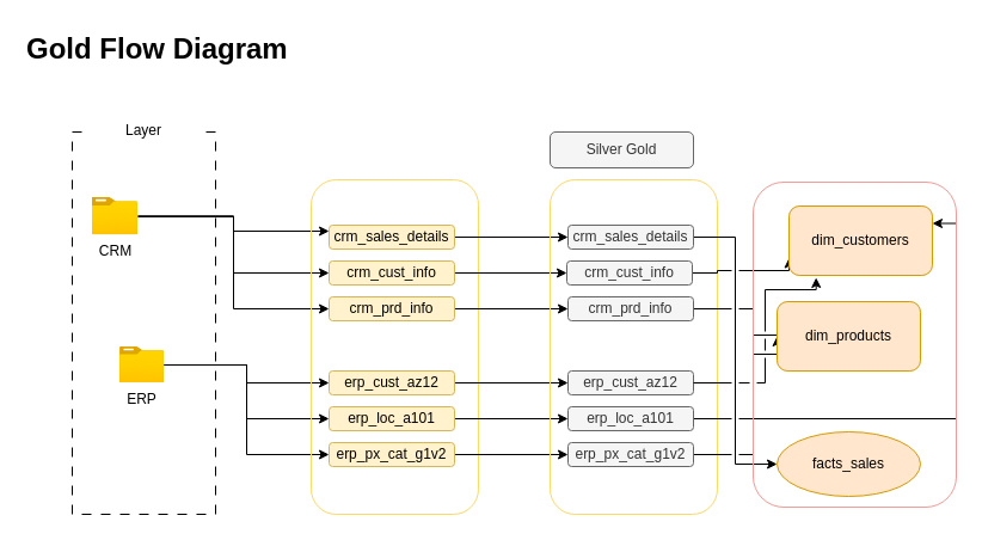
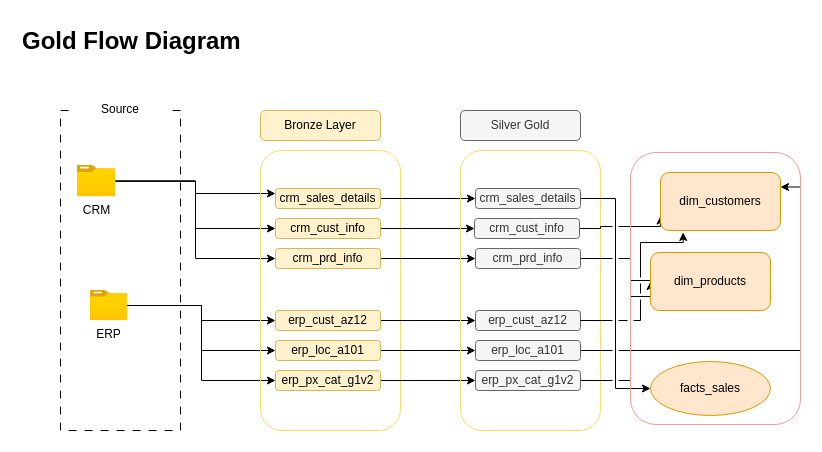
- <mxCell id="4" value="Layer" style="rounded=1;whiteSpace=wrap;html=1;strokeColor=none;fillColor=default;" vertex="1" parent="1"><mxGeometry x="75" y="94" width="90" height="30" as="geometry" /></mxCell>
+ <mxCell id="4" value="Source" style="rounded=1;whiteSpace=wrap;html=1;strokeColor=none;fillColor=default;" vertex="1" parent="1"><mxGeometry x="75" y="94" width="90" height="30" as="geometry" /></mxCell>
+ <mxCell id="13" value="Bronze Layer" style="rounded=1;whiteSpace=wrap;html=1;fillColor=#fff2cc;strokeColor=#d6b656;" vertex="1" parent="1"><mxGeometry x="260" y="110" width="120" height="30" as="geometry" /></mxCell>
- <mxCell id="12" value="ERP" style="image;aspect=fixed;html=1;points=[];align=center;fontSize=12;image=img/lib/azure2/general/Folder_Blank.svg;" vertex="1" parent="1"><mxGeometry x="100" y="290" width="36.96" height="30" as="geometry" /></mxCell>
+ <mxCell id="12" value="ERP" style="image;aspect=fixed;html=1;points=[];align=center;fontSize=12;image=img/lib/azure2/general/Folder_Blank.svg;" vertex="1" parent="1"><mxGeometry x="90" y="290" width="36.96" height="30" as="geometry" /></mxCell>
